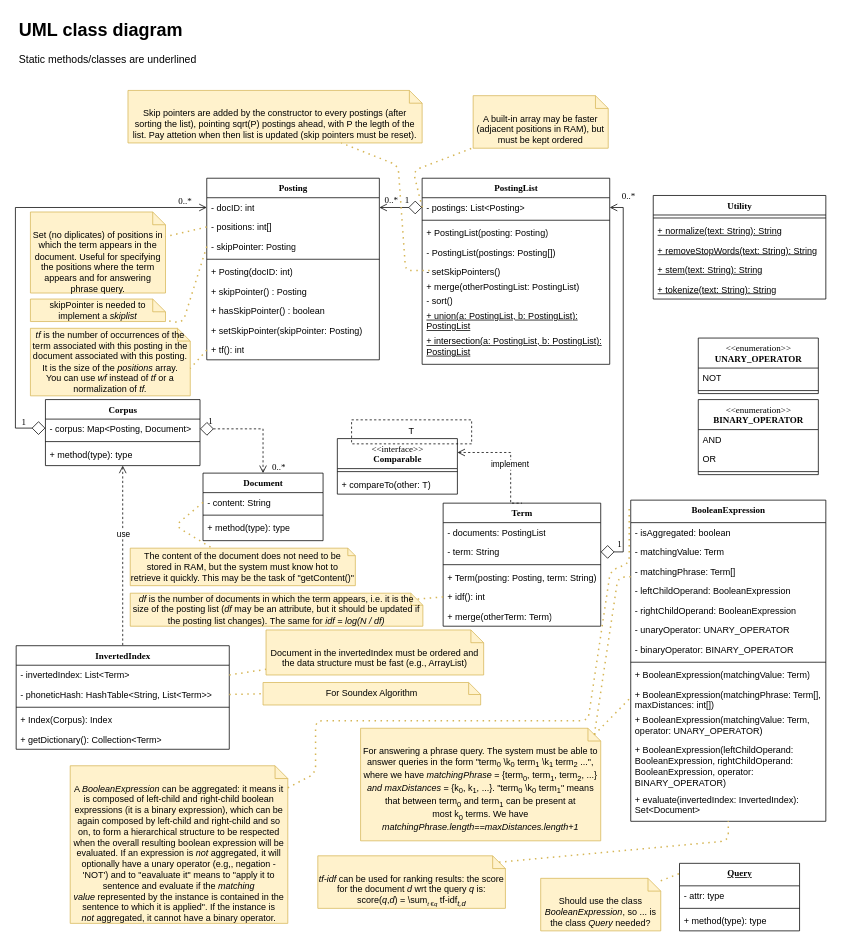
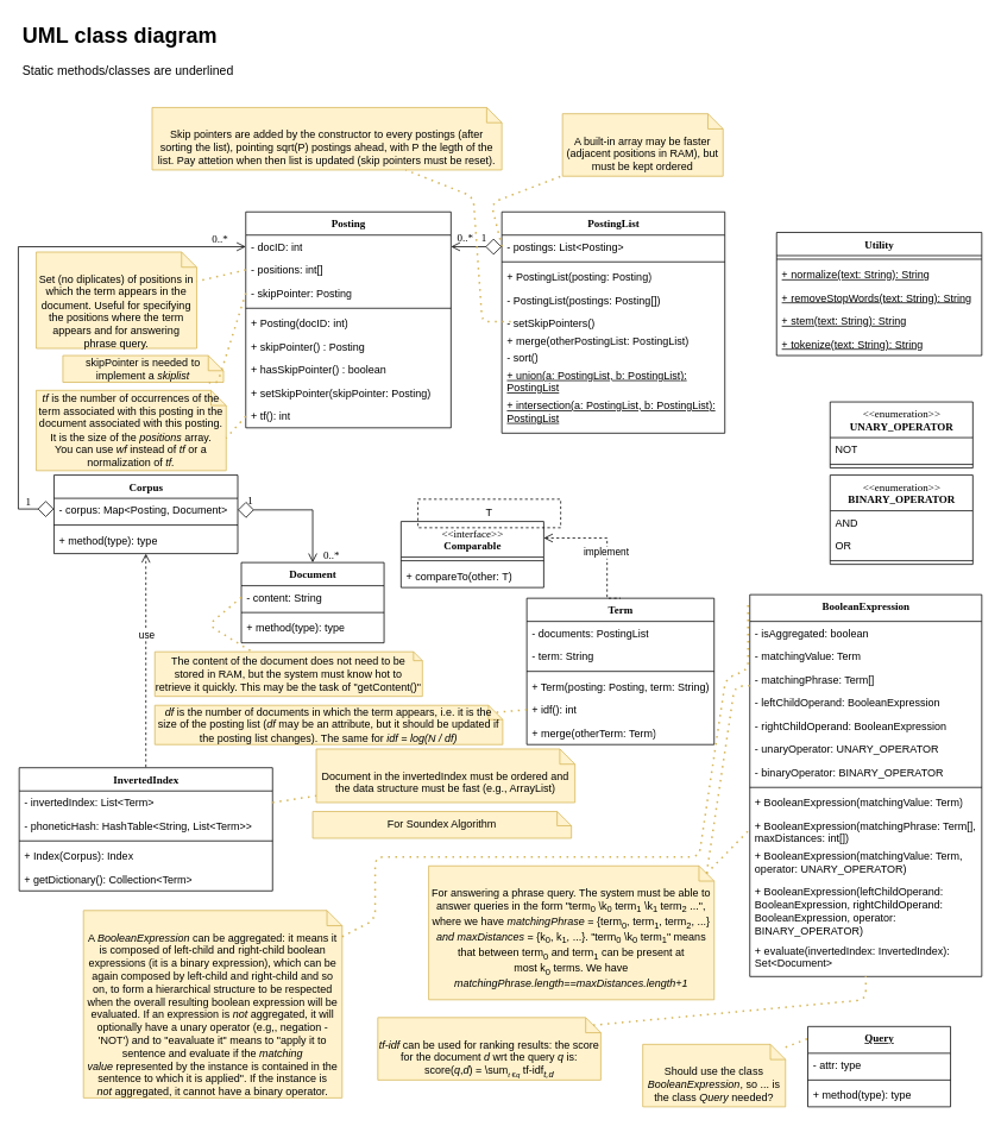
- <mxCell id="118" value="skipPointer is needed to implement a &lt;i&gt;skiplist&lt;/i&gt;" style="shape=note2;boundedLbl=1;whiteSpace=wrap;html=1;size=17;verticalAlign=middle;align=center;labelBackgroundColor=none;fillColor=#fff2cc;strokeColor=#d6b656;" parent="1" vertex="1"><mxGeometry x="40" y="398" width="180" height="30" as="geometry" /></mxCell>
+ <mxCell id="118" value="skipPointer is needed to implement a &lt;i&gt;skiplist&lt;/i&gt;" style="shape=note2;boundedLbl=1;whiteSpace=wrap;html=1;size=17;verticalAlign=middle;align=center;labelBackgroundColor=none;fillColor=#fff2cc;strokeColor=#d6b656;" parent="1" vertex="1"><mxGeometry x="70" y="398" width="180" height="30" as="geometry" /></mxCell>
- <mxCell id="84" style="edgeStyle=orthogonalEdgeStyle;rounded=0;html=1;labelBackgroundColor=none;startArrow=open;startFill=0;startSize=8;endArrow=diamond;endFill=0;endSize=16;fontFamily=Verdana;fontSize=12;entryX=1;entryY=0.5;entryDx=0;entryDy=0;exitX=1;exitY=0.5;exitDx=0;exitDy=0;" parent="1" source="73" target="29" edge="1"><mxGeometry relative="1" as="geometry"><Array as="points"><mxPoint x="830" y="276" /><mxPoint x="830" y="735" /></Array><mxPoint x="820" y="480" as="sourcePoint" /><mxPoint x="540" y="631" as="targetPoint" /></mxGeometry></mxCell>
- <mxCell id="85" value="0..*" style="text;html=1;resizable=0;points=[];align=center;verticalAlign=middle;labelBackgroundColor=none;fontSize=12;fontFamily=Verdana" parent="84" vertex="1" connectable="0"><mxGeometry x="-0.575" y="-86" relative="1" as="geometry"><mxPoint x="92" y="-106" as="offset" /></mxGeometry></mxCell>
- <mxCell id="86" value="1" style="text;html=1;resizable=0;points=[];align=center;verticalAlign=middle;labelBackgroundColor=none;fontSize=12;fontFamily=Verdana" parent="84" vertex="1" connectable="0"><mxGeometry x="0.892" y="-1" relative="1" as="geometry"><mxPoint x="-3" y="-10" as="offset" /></mxGeometry></mxCell>
- <mxCell id="6" style="edgeStyle=orthogonalEdgeStyle;rounded=0;html=1;labelBackgroundColor=none;startArrow=open;startFill=0;startSize=8;endArrow=diamond;endFill=0;endSize=16;fontFamily=Verdana;fontSize=12;exitX=0.5;exitY=0;exitDx=0;exitDy=0;entryX=1;entryY=0.5;entryDx=0;entryDy=0;dashed=1;" parent="1" source="9" target="3" edge="1"><mxGeometry relative="1" as="geometry"><Array as="points"><mxPoint x="350" y="571" /></Array></mxGeometry></mxCell>
+ <mxCell id="6" style="edgeStyle=orthogonalEdgeStyle;rounded=0;html=1;labelBackgroundColor=none;startArrow=open;startFill=0;startSize=8;endArrow=diamond;endFill=0;endSize=16;fontFamily=Verdana;fontSize=12;exitX=0.5;exitY=0;exitDx=0;exitDy=0;entryX=1;entryY=0.5;entryDx=0;entryDy=0;" parent="1" source="9" target="3" edge="1"><mxGeometry relative="1" as="geometry"><Array as="points"><mxPoint x="350" y="571" /></Array></mxGeometry></mxCell>
- <mxCell id="115" value="" style="endArrow=none;dashed=1;html=1;dashPattern=1 3;strokeWidth=2;fillColor=#fff2cc;strokeColor=#d6b656;entryX=0;entryY=0.5;entryDx=0;entryDy=0;entryPerimeter=0;exitX=1;exitY=0.5;exitDx=0;exitDy=0;" parent="1" source="36" target="114" edge="1"><mxGeometry width="50" height="50" relative="1" as="geometry"><mxPoint x="315" y="909" as="sourcePoint" /><mxPoint x="400" y="898.283" as="targetPoint" /></mxGeometry></mxCell>
